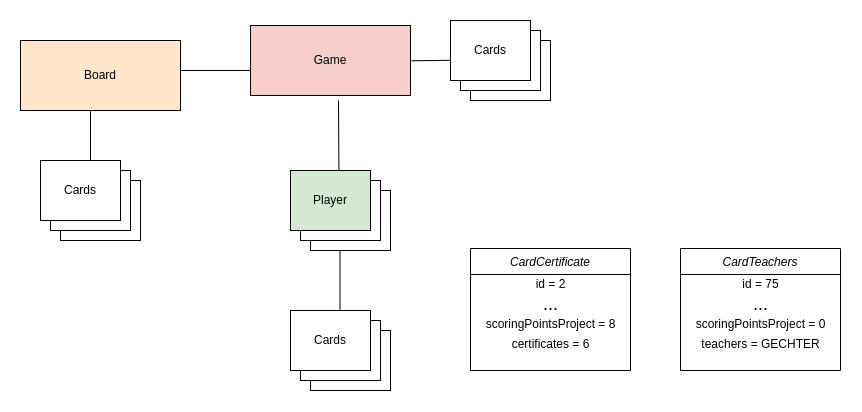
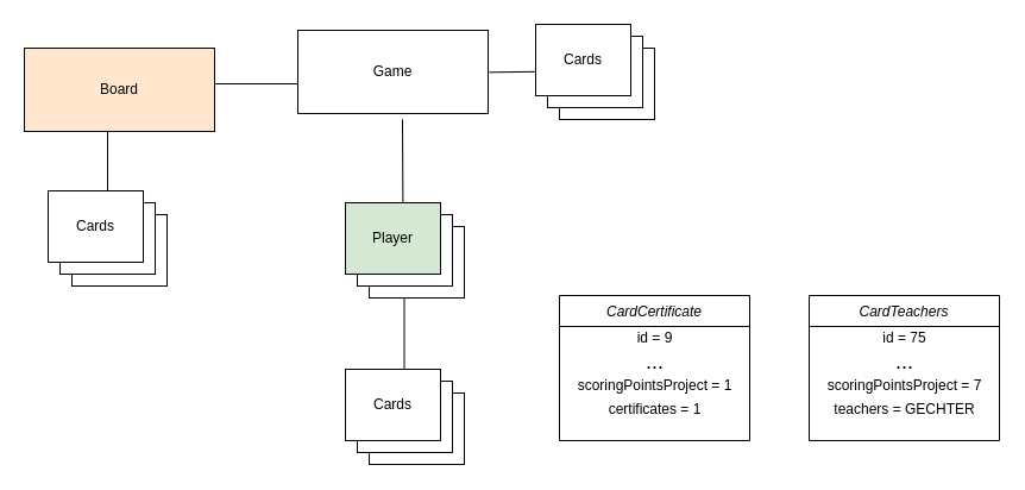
- <mxCell id="17" value="Game" style="rounded=0;whiteSpace=wrap;html=1;fillColor=#f8cecc;" vertex="1" parent="1"><mxGeometry x="250" y="25" width="160" height="70" as="geometry" /></mxCell>
+ <mxCell id="17" value="Game" style="rounded=0;whiteSpace=wrap;html=1;" vertex="1" parent="1"><mxGeometry x="250" y="25" width="160" height="70" as="geometry" /></mxCell>
- <mxCell id="8" value="id = 2" style="text;html=1;align=center;verticalAlign=middle;resizable=0;points=[];autosize=1;strokeColor=none;fillColor=none;" vertex="1" parent="7"><mxGeometry y="26" width="160" height="20" as="geometry" /></mxCell>
+ <mxCell id="8" value="id = 9" style="text;html=1;align=center;verticalAlign=middle;resizable=0;points=[];autosize=1;strokeColor=none;fillColor=none;" vertex="1" parent="7"><mxGeometry y="26" width="160" height="20" as="geometry" /></mxCell>
- <mxCell id="10" value="scoringPointsProject = 8" style="text;html=1;align=center;verticalAlign=middle;resizable=0;points=[];autosize=1;strokeColor=none;fillColor=none;" vertex="1" parent="7"><mxGeometry y="66" width="160" height="20" as="geometry" /></mxCell>
+ <mxCell id="10" value="scoringPointsProject = 1" style="text;html=1;align=center;verticalAlign=middle;resizable=0;points=[];autosize=1;strokeColor=none;fillColor=none;" vertex="1" parent="7"><mxGeometry y="66" width="160" height="20" as="geometry" /></mxCell>
- <mxCell id="15" value="scoringPointsProject = 0" style="text;html=1;align=center;verticalAlign=middle;resizable=0;points=[];autosize=1;strokeColor=none;fillColor=none;" vertex="1" parent="12"><mxGeometry y="66" width="160" height="20" as="geometry" /></mxCell>
+ <mxCell id="15" value="scoringPointsProject = 7" style="text;html=1;align=center;verticalAlign=middle;resizable=0;points=[];autosize=1;strokeColor=none;fillColor=none;" vertex="1" parent="12"><mxGeometry y="66" width="160" height="20" as="geometry" /></mxCell>
- <mxCell id="11" value="certificates = 6" style="text;html=1;align=center;verticalAlign=middle;resizable=0;points=[];autosize=1;strokeColor=none;fillColor=none;" vertex="1" parent="7"><mxGeometry y="86" width="160" height="20" as="geometry" /></mxCell>
+ <mxCell id="11" value="certificates = 1" style="text;html=1;align=center;verticalAlign=middle;resizable=0;points=[];autosize=1;strokeColor=none;fillColor=none;" vertex="1" parent="7"><mxGeometry y="86" width="160" height="20" as="geometry" /></mxCell>
